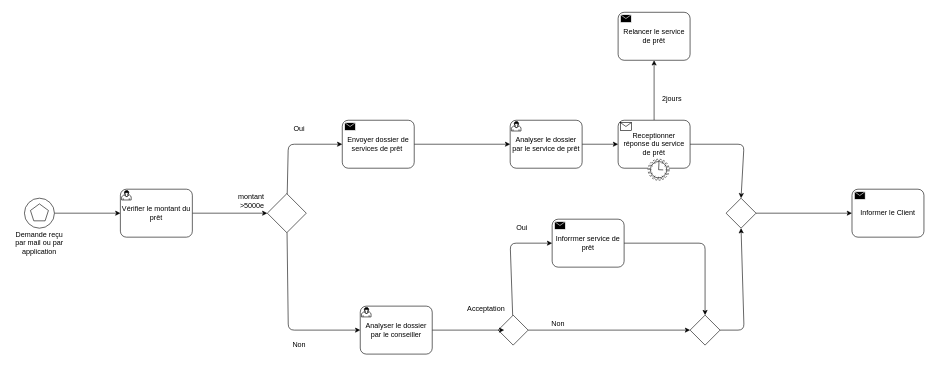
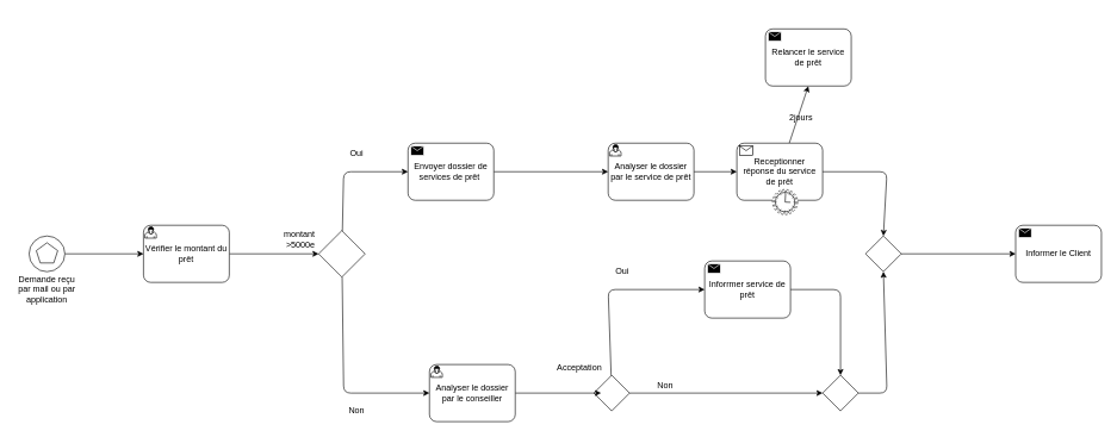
- <mxCell id="35" value="Relancer le service de prêt" style="points=[[0.25,0,0],[0.5,0,0],[0.75,0,0],[1,0.25,0],[1,0.5,0],[1,0.75,0],[0.75,1,0],[0.5,1,0],[0.25,1,0],[0,0.75,0],[0,0.5,0],[0,0.25,0]];shape=mxgraph.bpmn.task;whiteSpace=wrap;rectStyle=rounded;size=10;html=1;taskMarker=send;" vertex="1" parent="1"><mxGeometry x="1030" y="20" width="120" height="80" as="geometry" /></mxCell>
+ <mxCell id="35" value="Relancer le service de prêt" style="points=[[0.25,0,0],[0.5,0,0],[0.75,0,0],[1,0.25,0],[1,0.5,0],[1,0.75,0],[0.75,1,0],[0.5,1,0],[0.25,1,0],[0,0.75,0],[0,0.5,0],[0,0.25,0]];shape=mxgraph.bpmn.task;whiteSpace=wrap;rectStyle=rounded;size=10;html=1;taskMarker=send;" vertex="1" parent="1"><mxGeometry x="1070" y="40" width="120" height="80" as="geometry" /></mxCell>
- <mxCell id="23" value="Inforrmer service de prêt" style="points=[[0.25,0,0],[0.5,0,0],[0.75,0,0],[1,0.25,0],[1,0.5,0],[1,0.75,0],[0.75,1,0],[0.5,1,0],[0.25,1,0],[0,0.75,0],[0,0.5,0],[0,0.25,0]];shape=mxgraph.bpmn.task;whiteSpace=wrap;rectStyle=rounded;size=10;html=1;taskMarker=send;" vertex="1" parent="1"><mxGeometry x="920" y="365" width="120" height="80" as="geometry" /></mxCell>
+ <mxCell id="23" value="Inforrmer service de prêt" style="points=[[0.25,0,0],[0.5,0,0],[0.75,0,0],[1,0.25,0],[1,0.5,0],[1,0.75,0],[0.75,1,0],[0.5,1,0],[0.25,1,0],[0,0.75,0],[0,0.5,0],[0,0.25,0]];shape=mxgraph.bpmn.task;whiteSpace=wrap;rectStyle=rounded;size=10;html=1;taskMarker=send;" vertex="1" parent="1"><mxGeometry x="985" y="365" width="120" height="80" as="geometry" /></mxCell>
